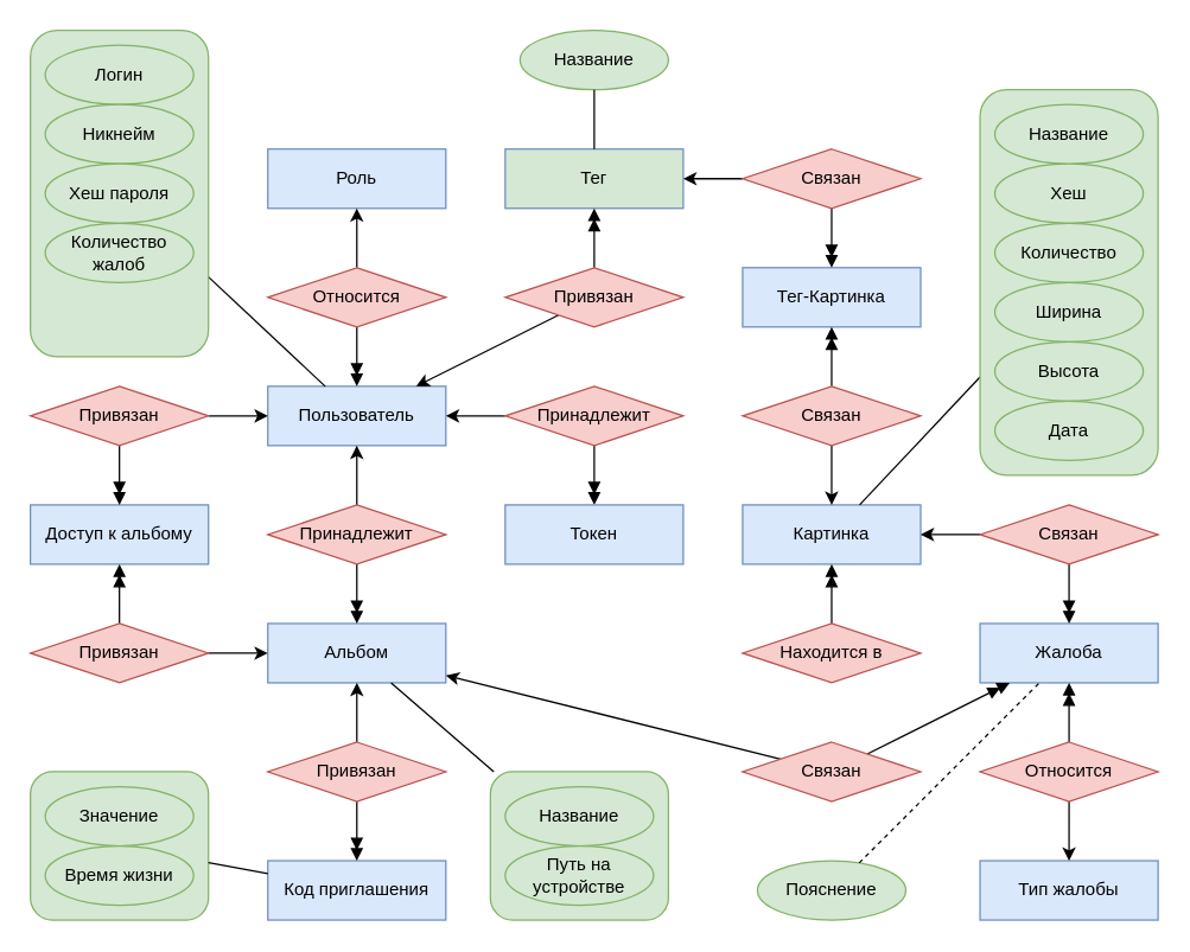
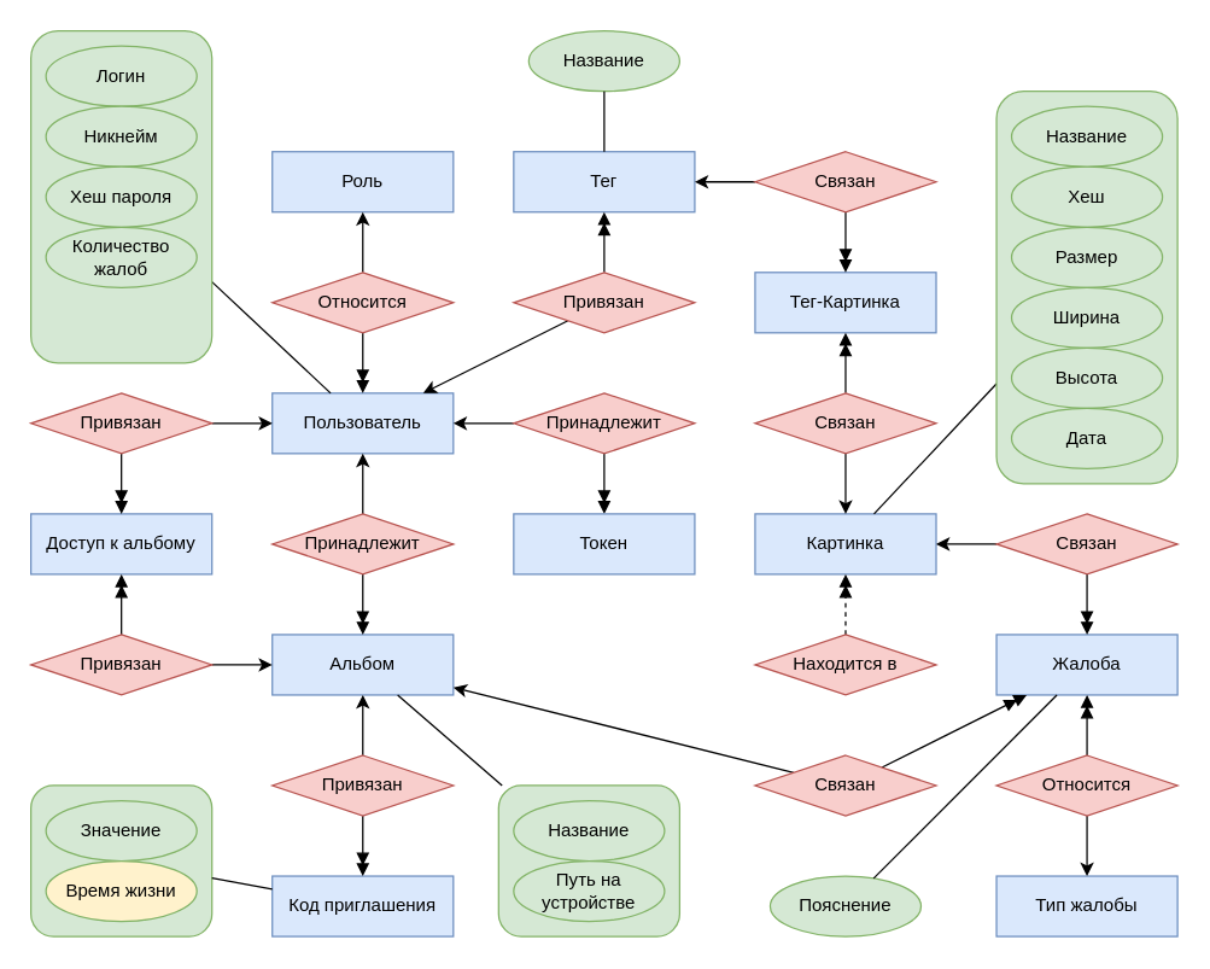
- <mxCell id="28" value="Тег" style="rounded=0;whiteSpace=wrap;html=1;fillColor=#d5e8d4;strokeColor=#6c8ebf;" parent="1" vertex="1"><mxGeometry x="340" y="100" width="120" height="40" as="geometry" /></mxCell>
+ <mxCell id="28" value="Тег" style="rounded=0;whiteSpace=wrap;html=1;fillColor=#dae8fc;strokeColor=#6c8ebf;" parent="1" vertex="1"><mxGeometry x="340" y="100" width="120" height="40" as="geometry" /></mxCell>
- <mxCell id="76" value="Количество" style="ellipse;whiteSpace=wrap;html=1;fillColor=#d5e8d4;strokeColor=#82b366;container=0;" parent="73" vertex="1"><mxGeometry x="10" y="90" width="100" height="40" as="geometry" /></mxCell>
+ <mxCell id="76" value="Размер" style="ellipse;whiteSpace=wrap;html=1;fillColor=#d5e8d4;strokeColor=#82b366;container=0;" parent="73" vertex="1"><mxGeometry x="10" y="90" width="100" height="40" as="geometry" /></mxCell>
- <mxCell id="13" style="edgeStyle=orthogonalEdgeStyle;rounded=0;orthogonalLoop=1;jettySize=auto;html=1;endArrow=doubleBlock;endFill=1;" parent="1" source="14" target="12" edge="1"><mxGeometry relative="1" as="geometry" /></mxCell>
+ <mxCell id="13" style="edgeStyle=orthogonalEdgeStyle;rounded=0;orthogonalLoop=1;jettySize=auto;html=1;endArrow=doubleBlock;endFill=1;dashed=1;" parent="1" source="14" target="12" edge="1"><mxGeometry relative="1" as="geometry" /></mxCell>
- <mxCell id="66" value="" style="endArrow=none;html=1;rounded=0;dashed=1;" parent="1" source="65" target="54" edge="1"><mxGeometry width="50" height="50" relative="1" as="geometry"><mxPoint x="510" y="430" as="sourcePoint" /><mxPoint x="560" y="380" as="targetPoint" /></mxGeometry></mxCell>
+ <mxCell id="66" value="" style="endArrow=none;html=1;rounded=0;" parent="1" source="65" target="54" edge="1"><mxGeometry width="50" height="50" relative="1" as="geometry"><mxPoint x="510" y="430" as="sourcePoint" /><mxPoint x="560" y="380" as="targetPoint" /></mxGeometry></mxCell>
- <mxCell id="49" value="Время жизни" style="ellipse;whiteSpace=wrap;html=1;fillColor=#d5e8d4;strokeColor=#82b366;" parent="46" vertex="1"><mxGeometry x="10" y="50" width="100" height="40" as="geometry" /></mxCell>
+ <mxCell id="49" value="Время жизни" style="ellipse;whiteSpace=wrap;html=1;fillColor=#fff2cc;strokeColor=#82b366;" parent="46" vertex="1"><mxGeometry x="10" y="50" width="100" height="40" as="geometry" /></mxCell>
